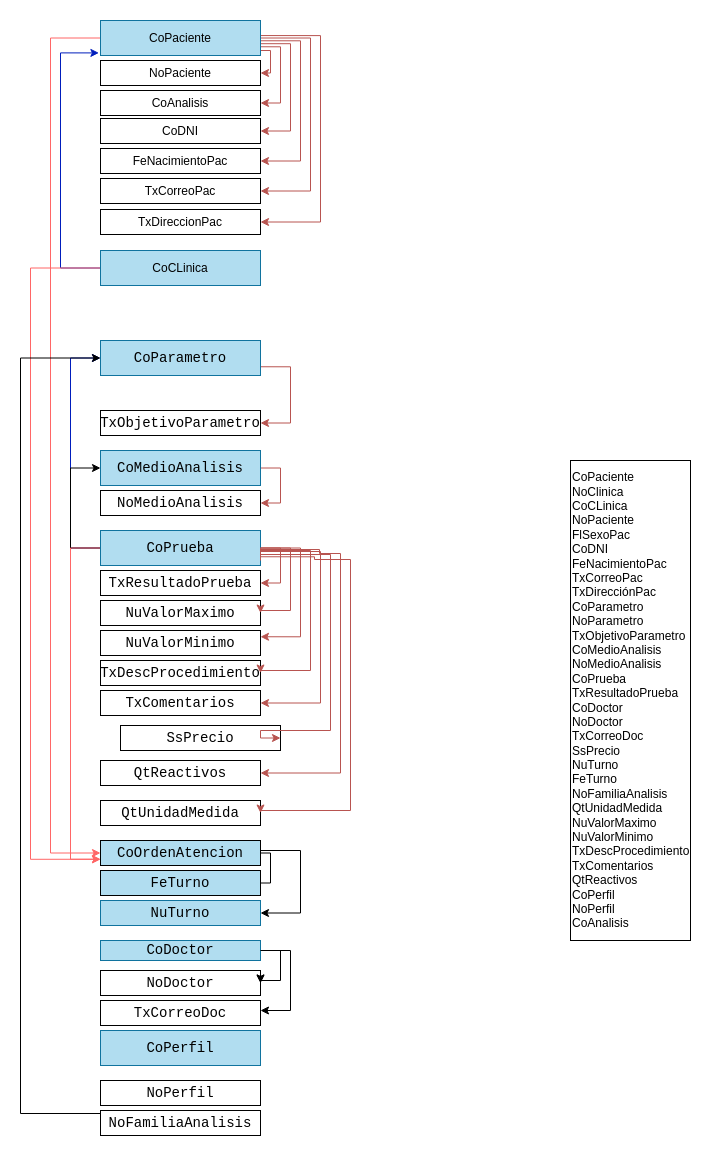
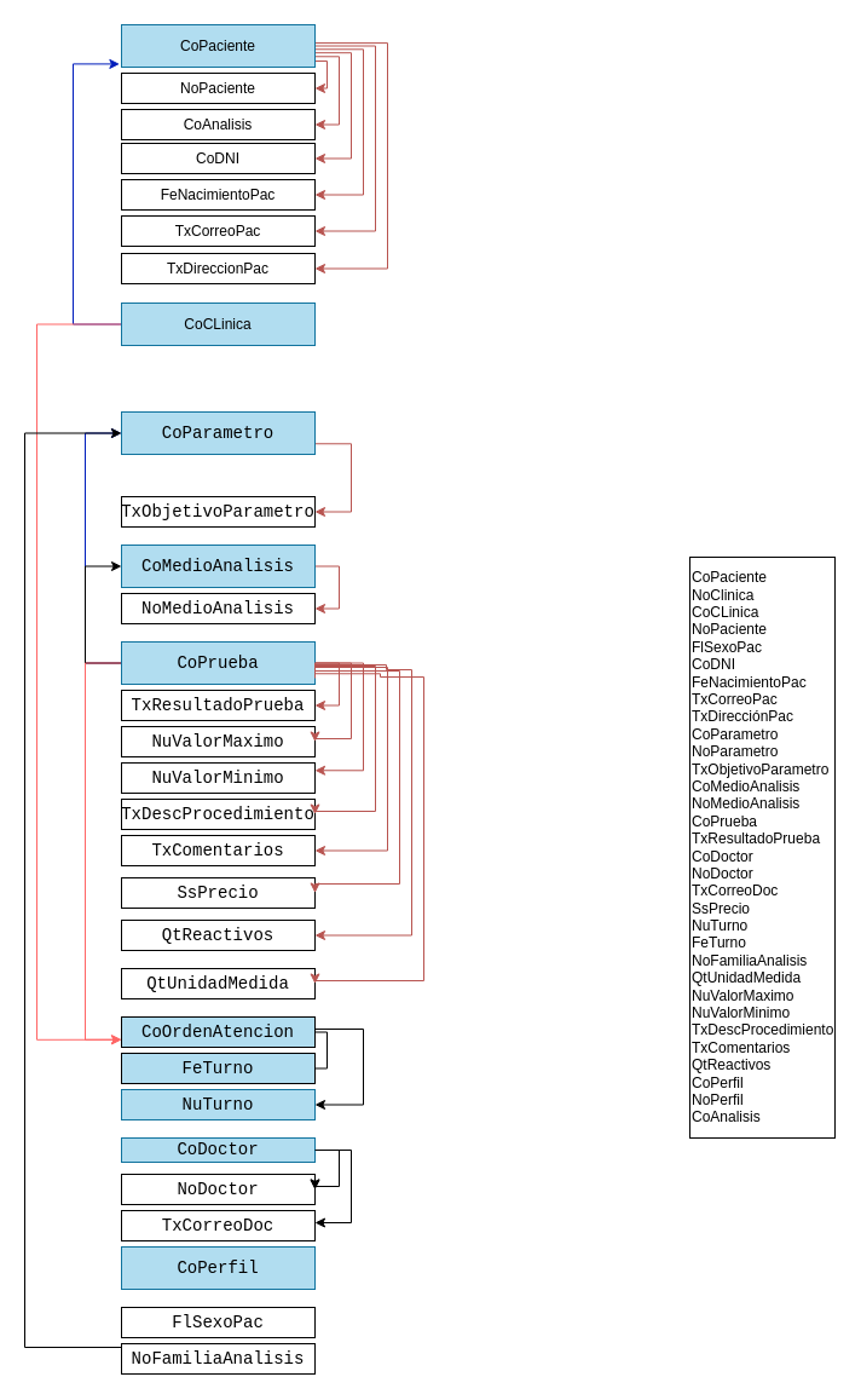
- <mxCell id="9" style="edgeStyle=orthogonalEdgeStyle;rounded=0;orthogonalLoop=1;jettySize=auto;html=1;entryX=0;entryY=0.5;entryDx=0;entryDy=0;strokeColor=#FF6666;" edge="1" parent="1" source="10" target="59"><mxGeometry relative="1" as="geometry"><Array as="points"><mxPoint x="50" y="38" /><mxPoint x="50" y="853" /></Array></mxGeometry></mxCell>
- <mxCell id="36" value="&lt;div style=&quot;font-family: Consolas, &amp;quot;Courier New&amp;quot;, monospace; font-size: 14px; line-height: 19px;&quot;&gt;&lt;div&gt;&lt;span style=&quot;&quot;&gt;SsPrecio&lt;/span&gt;&lt;/div&gt;&lt;/div&gt;" style="text;whiteSpace=wrap;html=1;verticalAlign=middle;align=center;fontColor=default;labelBackgroundColor=none;fontStyle=0;strokeColor=default;" parent="1" vertex="1"><mxGeometry x="120" y="725" width="160" height="25" as="geometry" /></mxCell>
+ <mxCell id="36" value="&lt;div style=&quot;font-family: Consolas, &amp;quot;Courier New&amp;quot;, monospace; font-size: 14px; line-height: 19px;&quot;&gt;&lt;div&gt;&lt;span style=&quot;&quot;&gt;SsPrecio&lt;/span&gt;&lt;/div&gt;&lt;/div&gt;" style="text;whiteSpace=wrap;html=1;verticalAlign=middle;align=center;fontColor=default;labelBackgroundColor=none;fontStyle=0;strokeColor=default;" parent="1" vertex="1"><mxGeometry x="100" y="725" width="160" height="25" as="geometry" /></mxCell>
- <mxCell id="40" value="&lt;div style=&quot;font-family: Consolas, &amp;quot;Courier New&amp;quot;, monospace; font-size: 14px; line-height: 19px;&quot;&gt;&lt;div&gt;&lt;span style=&quot;&quot;&gt;NoPerfil&lt;/span&gt;&lt;/div&gt;&lt;/div&gt;" style="text;whiteSpace=wrap;html=1;verticalAlign=middle;align=center;fontColor=default;labelBackgroundColor=none;fontStyle=0;strokeColor=default;" parent="1" vertex="1"><mxGeometry x="100" y="1080" width="160" height="25" as="geometry" /></mxCell>
+ <mxCell id="40" value="&lt;div style=&quot;font-family: Consolas, &amp;quot;Courier New&amp;quot;, monospace; font-size: 14px; line-height: 19px;&quot;&gt;&lt;div&gt;&lt;span style=&quot;&quot;&gt;FlSexoPac&lt;/span&gt;&lt;/div&gt;&lt;/div&gt;" style="text;whiteSpace=wrap;html=1;verticalAlign=middle;align=center;fontColor=default;labelBackgroundColor=none;fontStyle=0;strokeColor=default;" parent="1" vertex="1"><mxGeometry x="100" y="1080" width="160" height="25" as="geometry" /></mxCell>
